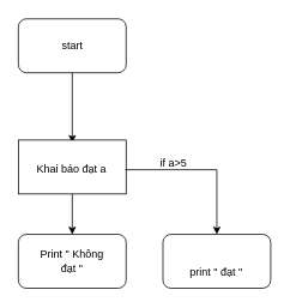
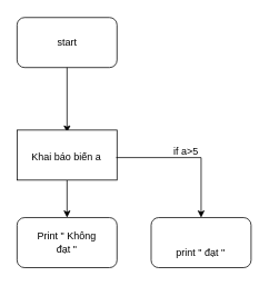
- <mxCell id="13" value="if a&amp;gt;5" style="text;html=1;align=center;verticalAlign=middle;whiteSpace=wrap;rounded=0;" vertex="1" parent="1"><mxGeometry x="163" y="166" width="60" height="30" as="geometry" /></mxCell>
+ <mxCell id="13" value="if a&amp;gt;5" style="text;html=1;align=center;verticalAlign=middle;whiteSpace=wrap;rounded=0;" vertex="1" parent="1"><mxGeometry x="193" y="166" width="60" height="30" as="geometry" /></mxCell>
- <mxCell id="8" value="Khai báo đạt a" style="text;html=1;align=center;verticalAlign=middle;whiteSpace=wrap;rounded=0;" vertex="1" parent="1"><mxGeometry x="20" y="158" width="119" height="60" as="geometry" /></mxCell>
+ <mxCell id="8" value="Khai báo biến a" style="text;html=1;align=center;verticalAlign=middle;whiteSpace=wrap;rounded=0;" vertex="1" parent="1"><mxGeometry x="20" y="158" width="119" height="60" as="geometry" /></mxCell>
